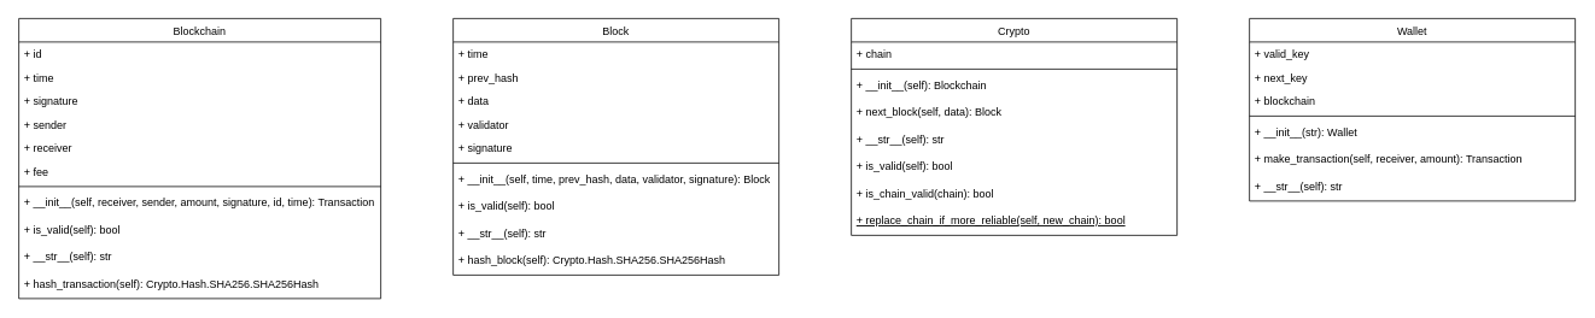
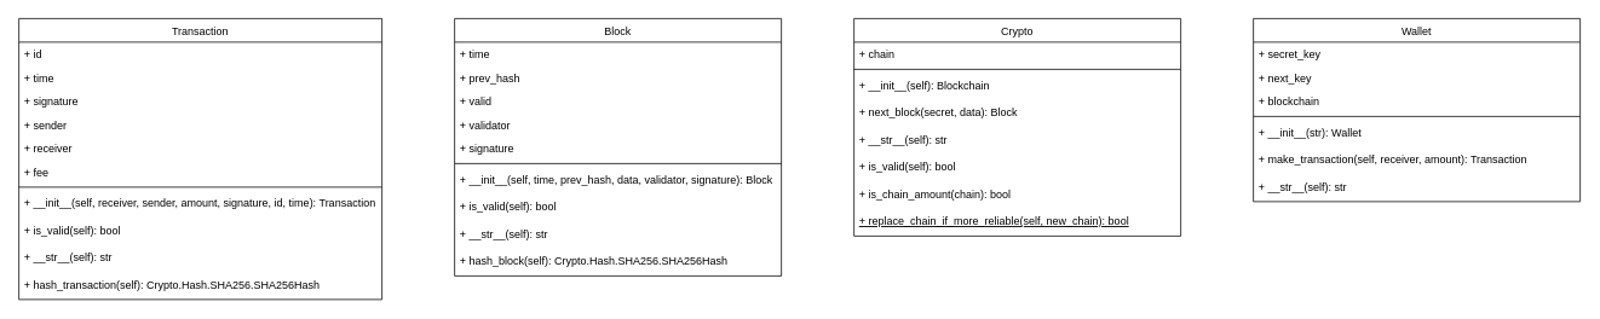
- <mxCell id="2" value="Blockchain" style="swimlane;fontStyle=0;align=center;verticalAlign=top;childLayout=stackLayout;horizontal=1;startSize=26;horizontalStack=0;resizeParent=1;resizeLast=0;collapsible=1;marginBottom=0;rounded=0;shadow=0;strokeWidth=1;" parent="1" vertex="1"><mxGeometry x="20" y="20" width="400" height="310" as="geometry"><mxRectangle x="130" y="380" width="160" height="26" as="alternateBounds" /></mxGeometry></mxCell>
+ <mxCell id="2" value="Transaction" style="swimlane;fontStyle=0;align=center;verticalAlign=top;childLayout=stackLayout;horizontal=1;startSize=26;horizontalStack=0;resizeParent=1;resizeLast=0;collapsible=1;marginBottom=0;rounded=0;shadow=0;strokeWidth=1;" parent="1" vertex="1"><mxGeometry x="20" y="20" width="400" height="310" as="geometry"><mxRectangle x="130" y="380" width="160" height="26" as="alternateBounds" /></mxGeometry></mxCell>
- <mxCell id="35" value="+ valid_key" style="text;align=left;verticalAlign=top;spacingLeft=4;spacingRight=4;overflow=hidden;rotatable=0;points=[[0,0.5],[1,0.5]];portConstraint=eastwest;" vertex="1" parent="34"><mxGeometry y="26" width="360" height="26" as="geometry" /></mxCell>
+ <mxCell id="35" value="+ secret_key" style="text;align=left;verticalAlign=top;spacingLeft=4;spacingRight=4;overflow=hidden;rotatable=0;points=[[0,0.5],[1,0.5]];portConstraint=eastwest;" vertex="1" parent="34"><mxGeometry y="26" width="360" height="26" as="geometry" /></mxCell>
- <mxCell id="17" value="+ data" style="text;align=left;verticalAlign=top;spacingLeft=4;spacingRight=4;overflow=hidden;rotatable=0;points=[[0,0.5],[1,0.5]];portConstraint=eastwest;" vertex="1" parent="14"><mxGeometry y="78" width="360" height="26" as="geometry" /></mxCell>
+ <mxCell id="17" value="+ valid" style="text;align=left;verticalAlign=top;spacingLeft=4;spacingRight=4;overflow=hidden;rotatable=0;points=[[0,0.5],[1,0.5]];portConstraint=eastwest;" vertex="1" parent="14"><mxGeometry y="78" width="360" height="26" as="geometry" /></mxCell>
- <mxCell id="29" value="+ next_block(self, data): Block" style="text;align=left;verticalAlign=top;spacingLeft=4;spacingRight=4;overflow=hidden;rotatable=0;points=[[0,0.5],[1,0.5]];portConstraint=eastwest;" vertex="1" parent="25"><mxGeometry y="90" width="360" height="30" as="geometry" /></mxCell>
+ <mxCell id="29" value="+ next_block(secret, data): Block" style="text;align=left;verticalAlign=top;spacingLeft=4;spacingRight=4;overflow=hidden;rotatable=0;points=[[0,0.5],[1,0.5]];portConstraint=eastwest;" vertex="1" parent="25"><mxGeometry y="90" width="360" height="30" as="geometry" /></mxCell>
- <mxCell id="32" value="+ is_chain_valid(chain): bool" style="text;align=left;verticalAlign=top;spacingLeft=4;spacingRight=4;overflow=hidden;rotatable=0;points=[[0,0.5],[1,0.5]];portConstraint=eastwest;" vertex="1" parent="25"><mxGeometry y="180" width="360" height="30" as="geometry" /></mxCell>
+ <mxCell id="32" value="+ is_chain_amount(chain): bool" style="text;align=left;verticalAlign=top;spacingLeft=4;spacingRight=4;overflow=hidden;rotatable=0;points=[[0,0.5],[1,0.5]];portConstraint=eastwest;" vertex="1" parent="25"><mxGeometry y="180" width="360" height="30" as="geometry" /></mxCell>
